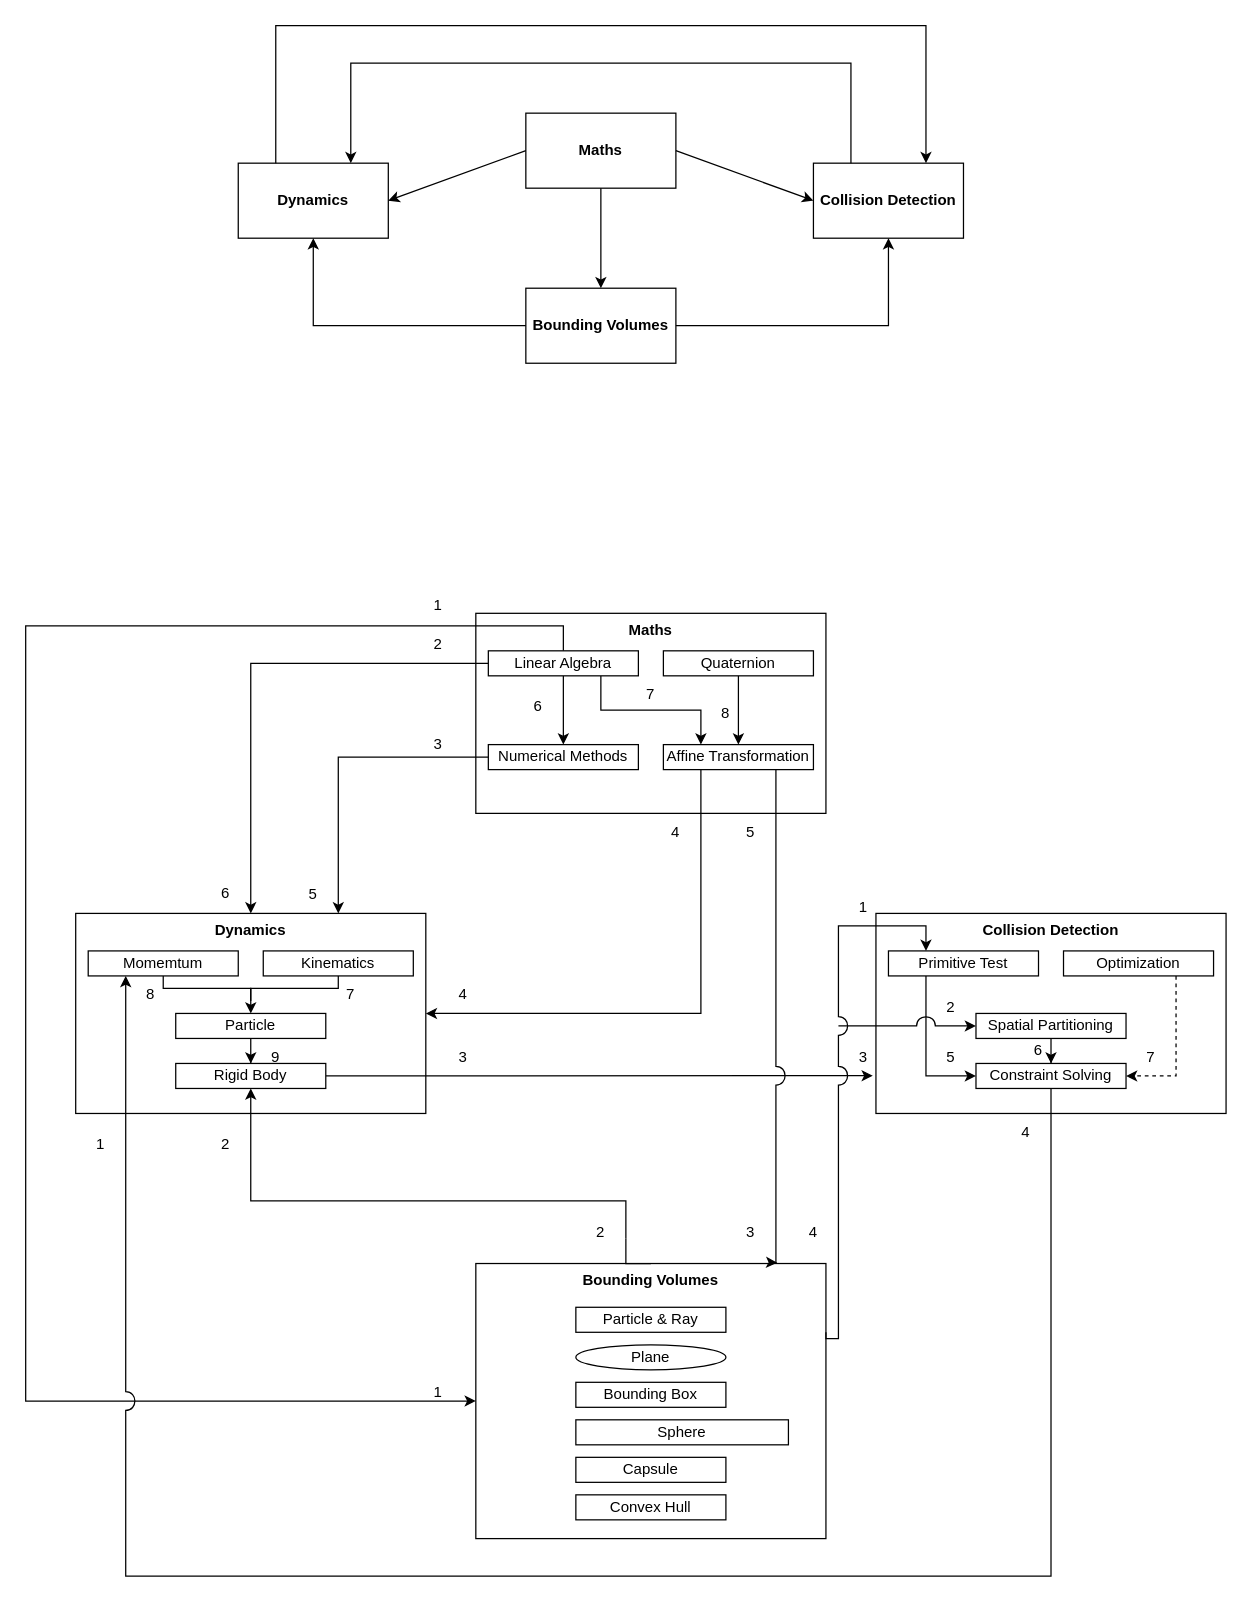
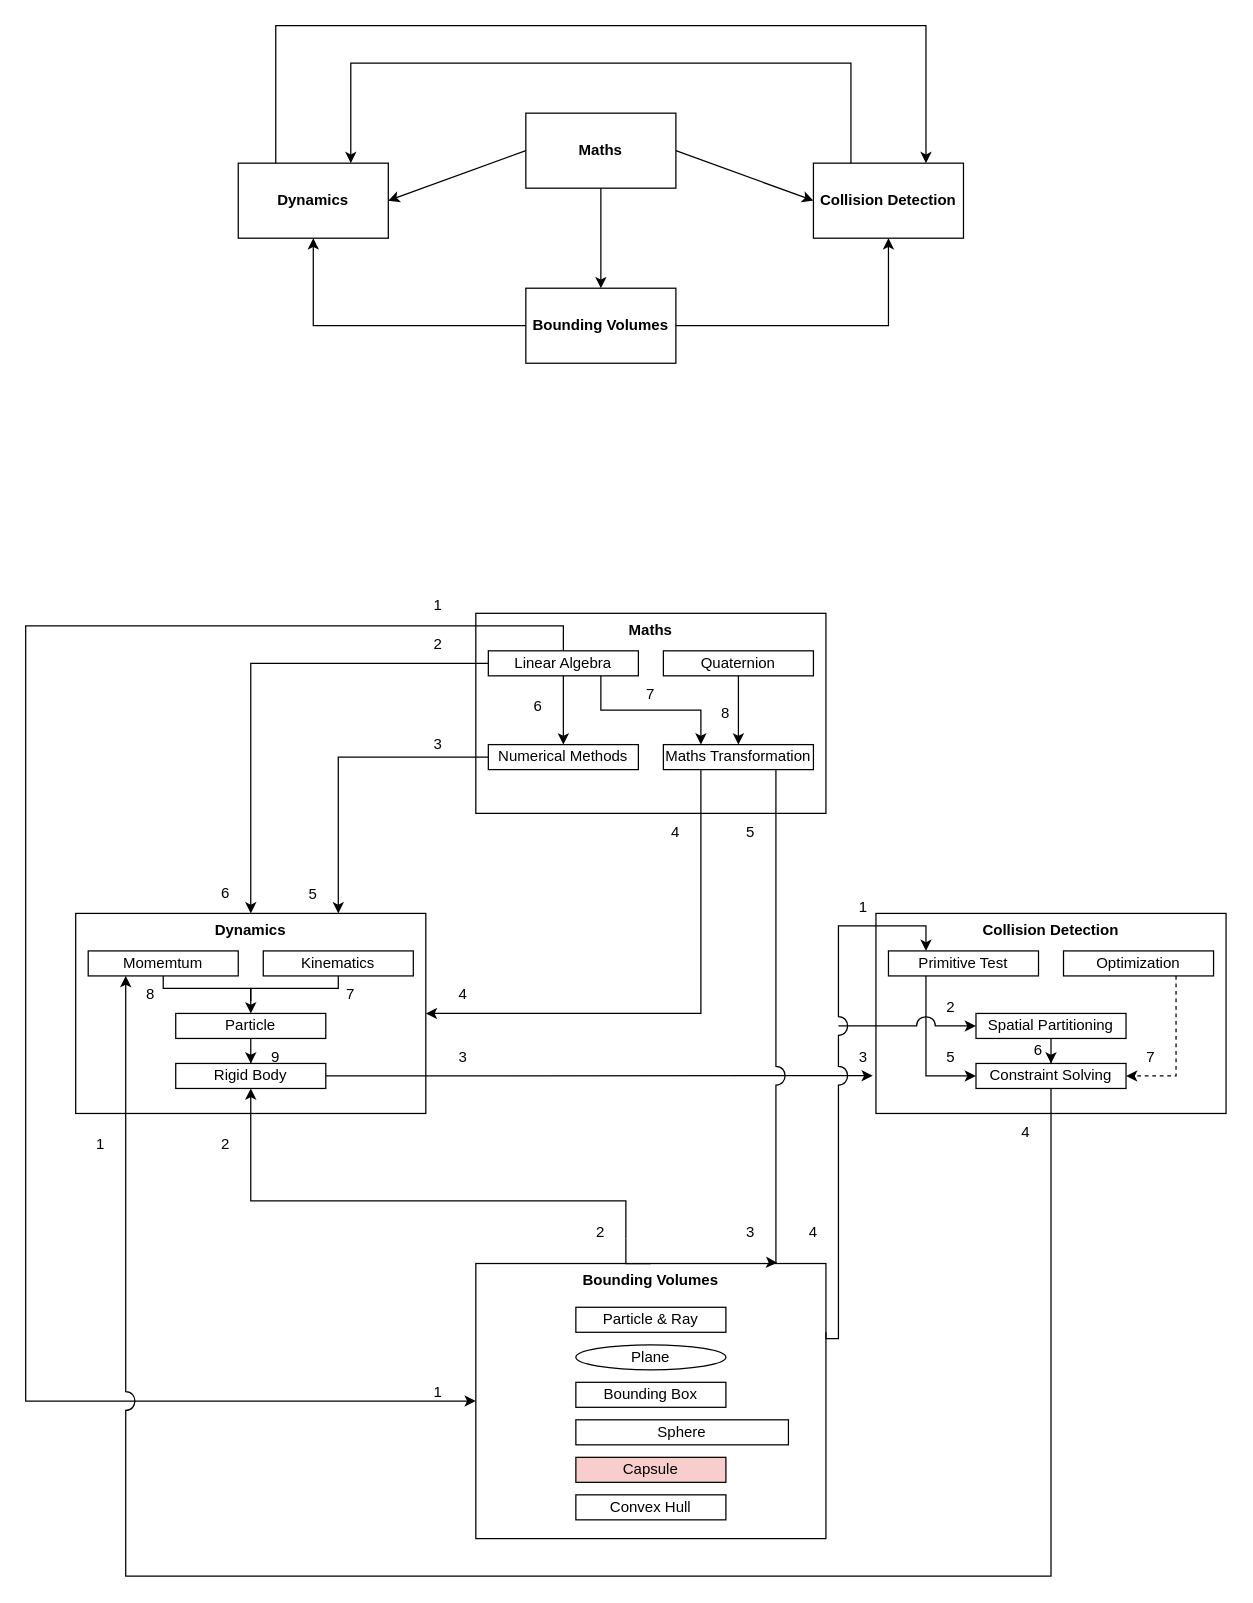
- <mxCell id="36" value="Affine Transformation" style="rounded=0;whiteSpace=wrap;html=1;" vertex="1" parent="1"><mxGeometry x="530" y="595" width="120" height="20" as="geometry" /></mxCell>
+ <mxCell id="36" value="Maths Transformation" style="rounded=0;whiteSpace=wrap;html=1;" vertex="1" parent="1"><mxGeometry x="530" y="595" width="120" height="20" as="geometry" /></mxCell>
- <mxCell id="34" value="Capsule" style="rounded=0;whiteSpace=wrap;html=1;" vertex="1" parent="1"><mxGeometry x="460" y="1165" width="120" height="20" as="geometry" /></mxCell>
+ <mxCell id="34" value="Capsule" style="rounded=0;whiteSpace=wrap;html=1;fillColor=#f8cecc;" vertex="1" parent="1"><mxGeometry x="460" y="1165" width="120" height="20" as="geometry" /></mxCell>
